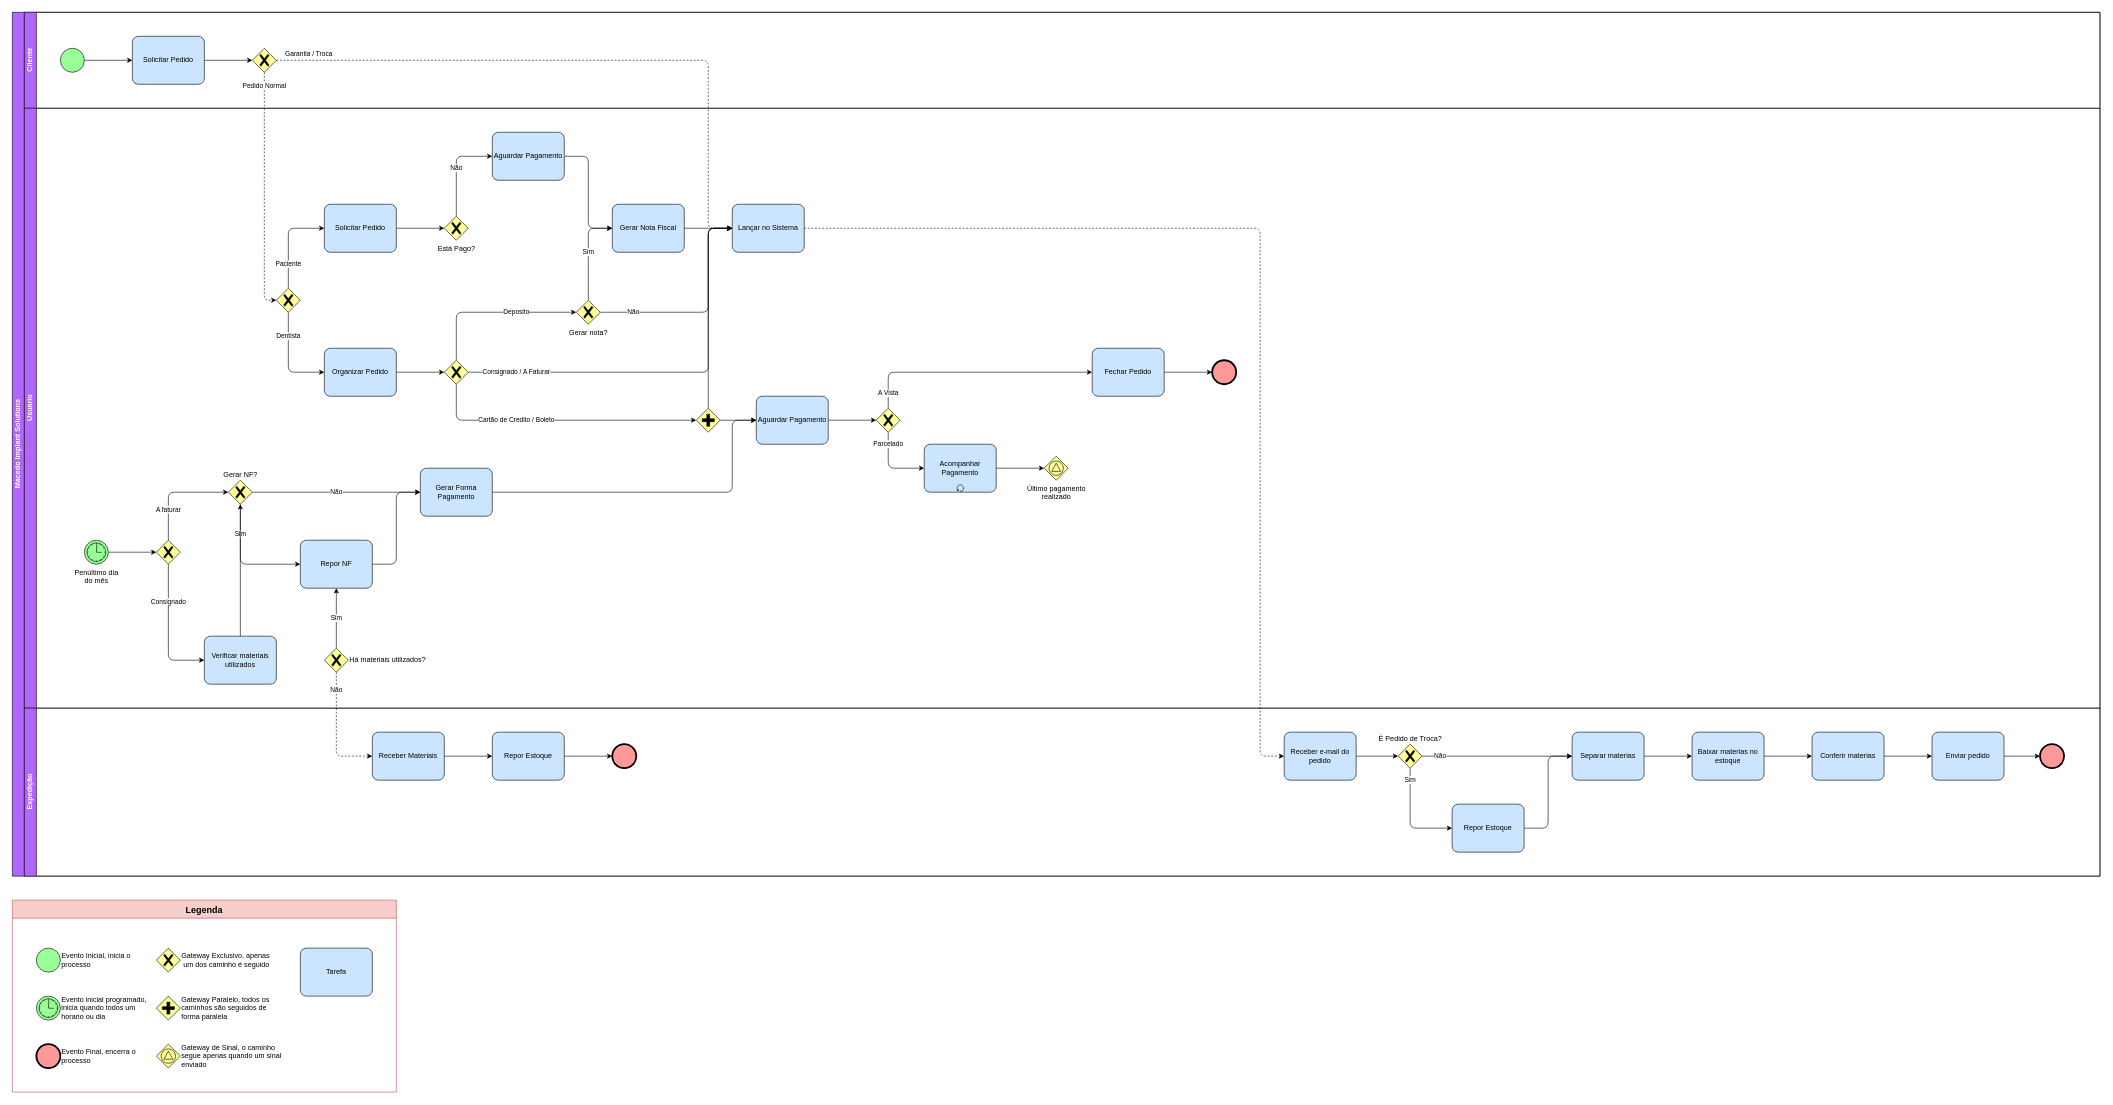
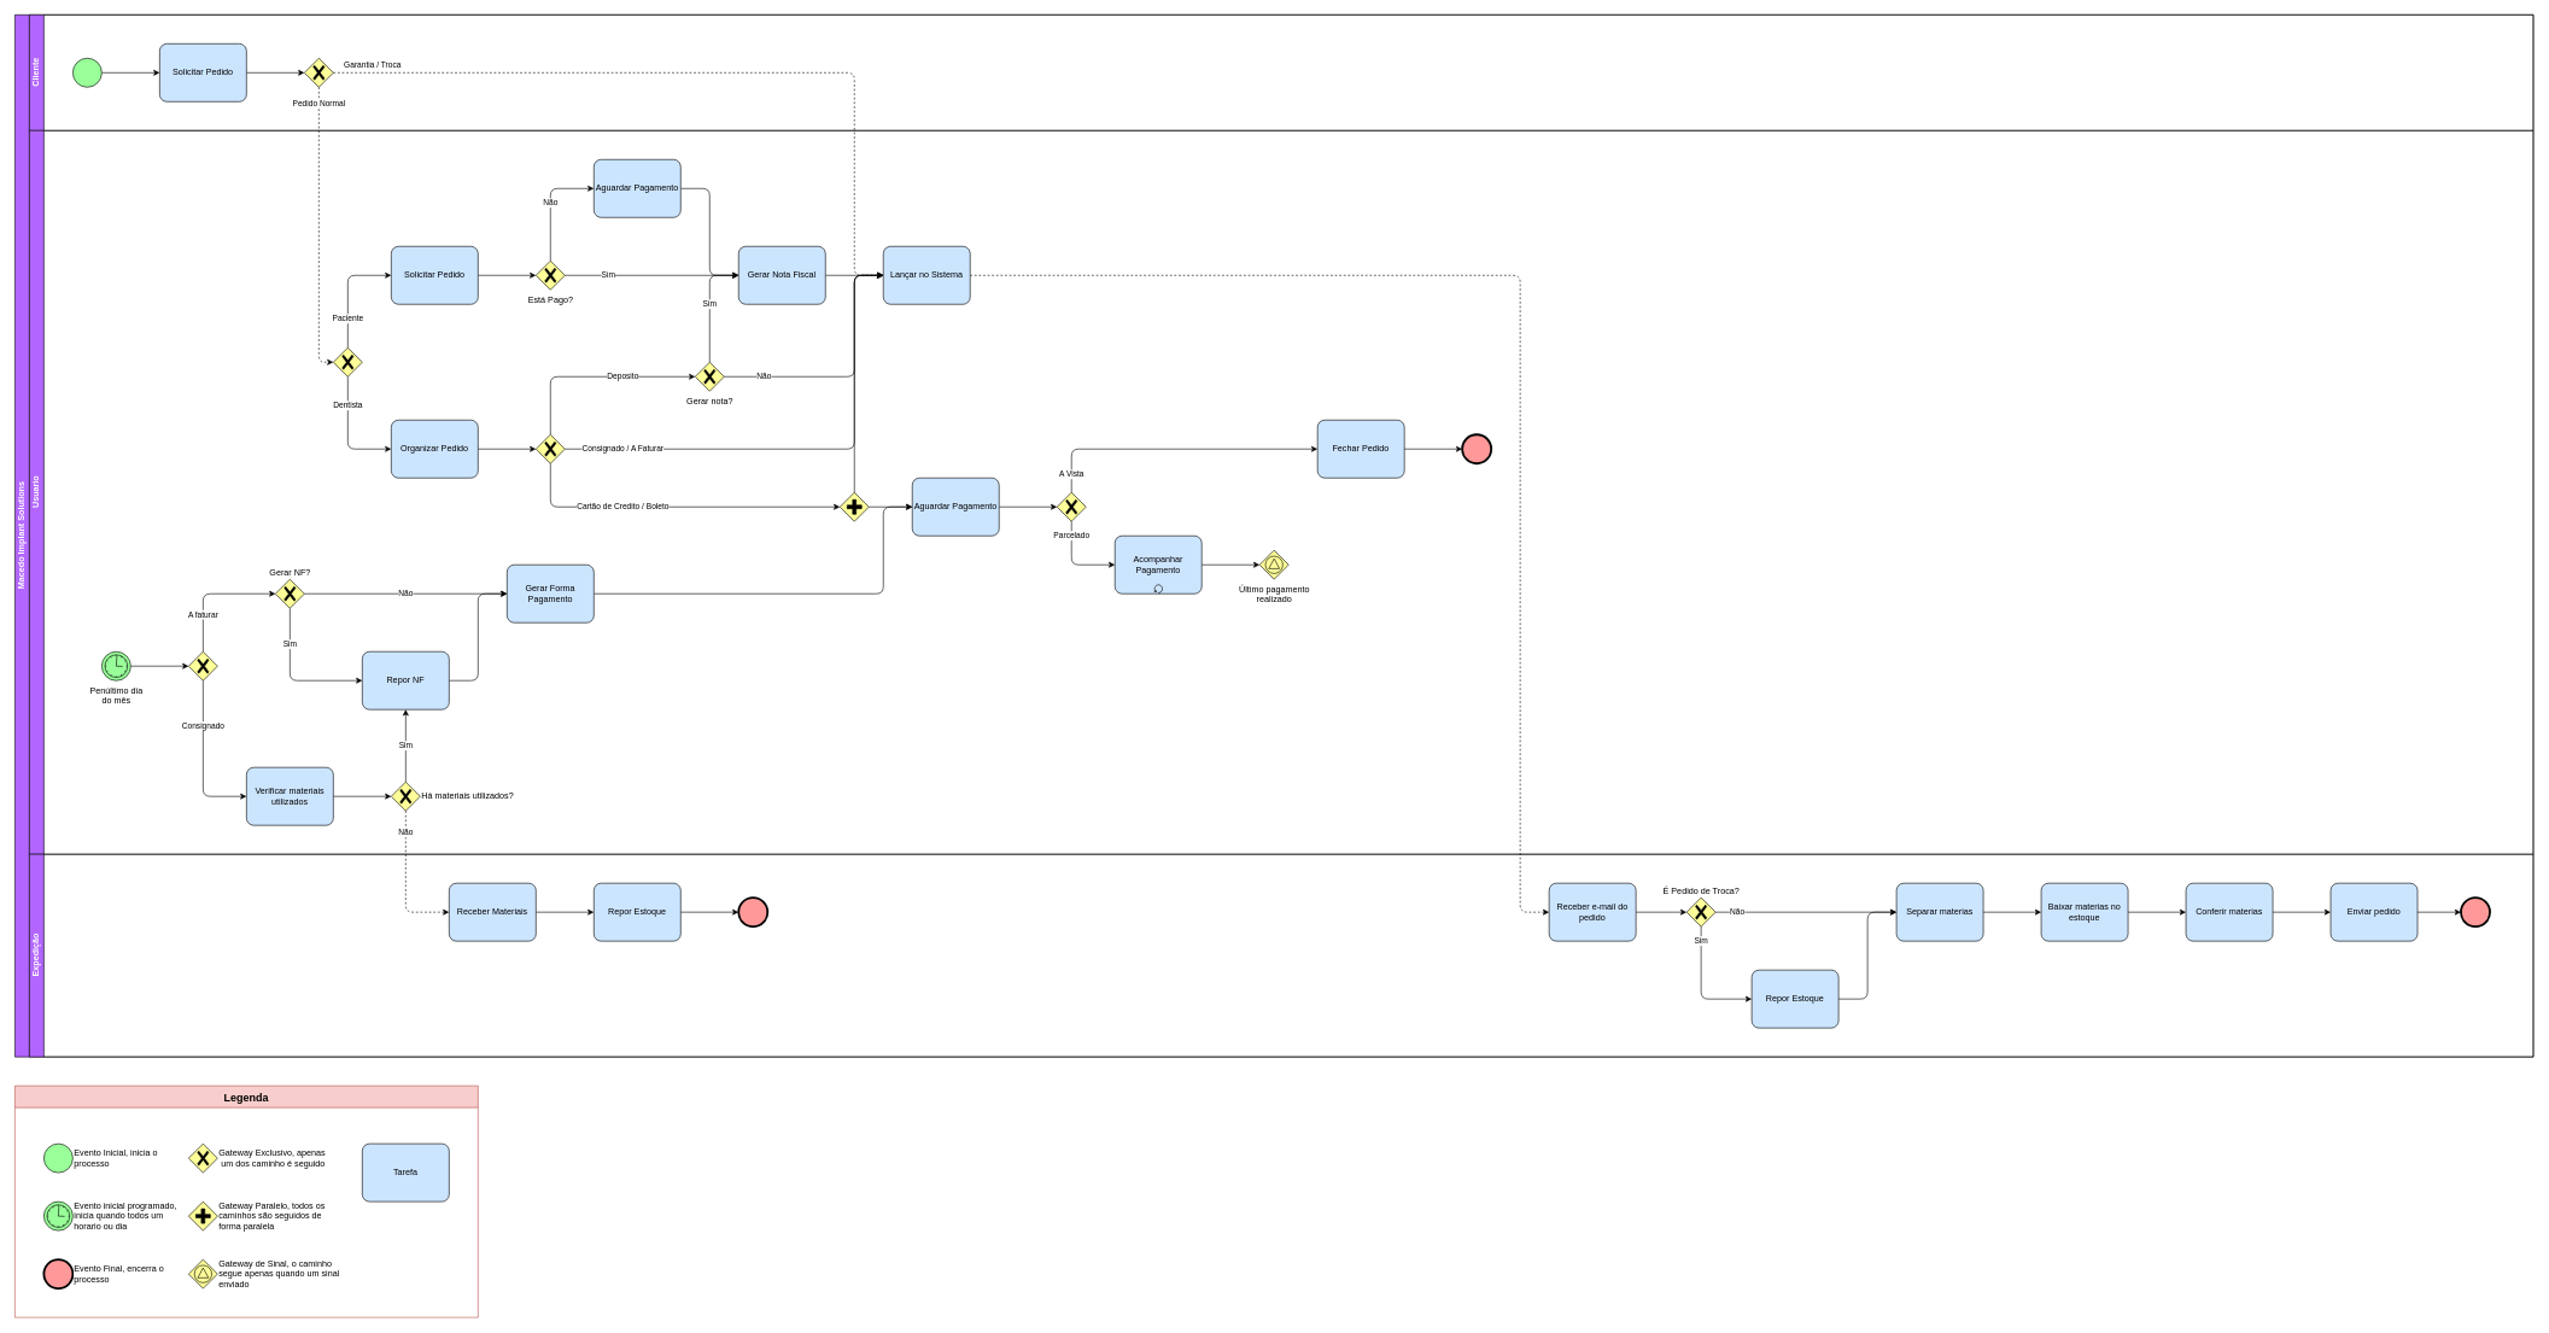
+ <mxCell id="19" value="Sim" style="edgeStyle=orthogonalEdgeStyle;rounded=1;orthogonalLoop=1;jettySize=auto;html=1;fontColor=#000000;" parent="10" source="20" target="24" edge="1"><mxGeometry x="-0.5" relative="1" as="geometry"><mxPoint as="offset" /></mxGeometry></mxCell>
- <mxCell id="54" style="edgeStyle=orthogonalEdgeStyle;rounded=1;orthogonalLoop=1;jettySize=auto;html=1;" parent="10" source="55" target="53" edge="1"><mxGeometry relative="1" as="geometry" /></mxCell>
+ <mxCell id="54" style="edgeStyle=orthogonalEdgeStyle;rounded=1;orthogonalLoop=1;jettySize=auto;html=1;" parent="10" source="55" target="61" edge="1"><mxGeometry relative="1" as="geometry" /></mxCell>
